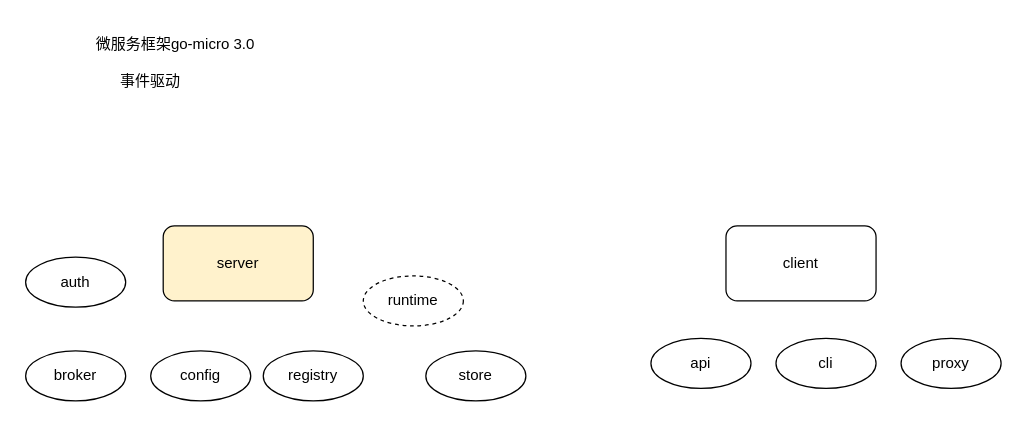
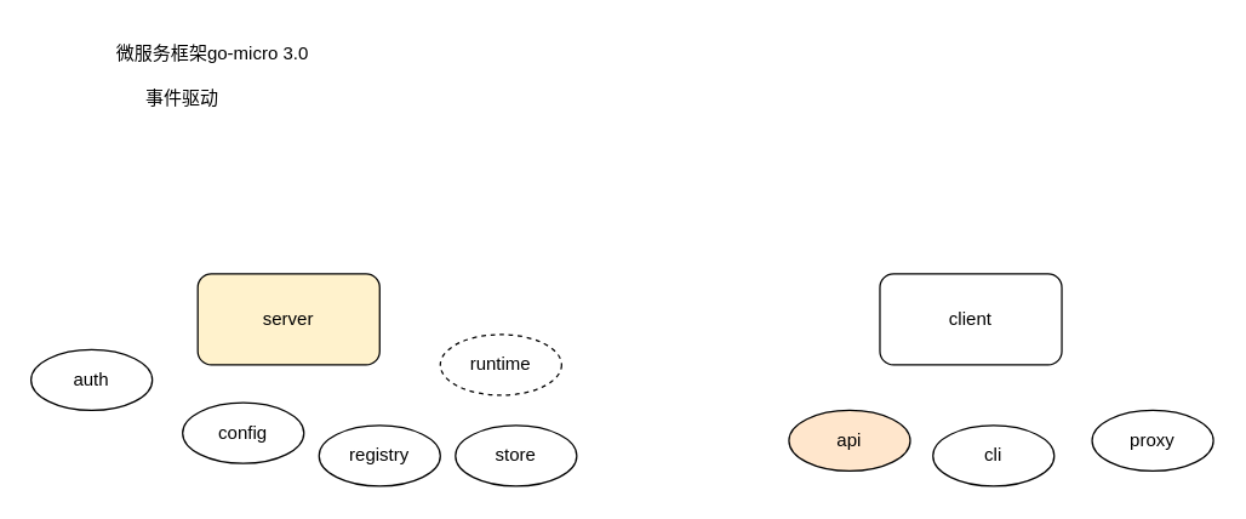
- <mxCell id="8" value="auth" style="ellipse;whiteSpace=wrap;html=1;" parent="1" vertex="1"><mxGeometry x="20" y="205" width="80" height="40" as="geometry" /></mxCell>
+ <mxCell id="8" value="auth" style="ellipse;whiteSpace=wrap;html=1;" parent="1" vertex="1"><mxGeometry x="20" y="230" width="80" height="40" as="geometry" /></mxCell>
- <mxCell id="5" value="api" style="ellipse;whiteSpace=wrap;html=1;" parent="1" vertex="1"><mxGeometry x="520" y="270" width="80" height="40" as="geometry" /></mxCell>
+ <mxCell id="5" value="api" style="ellipse;whiteSpace=wrap;html=1;fillColor=#ffe6cc;" parent="1" vertex="1"><mxGeometry x="520" y="270" width="80" height="40" as="geometry" /></mxCell>
- <mxCell id="6" value="cli" style="ellipse;whiteSpace=wrap;html=1;" parent="1" vertex="1"><mxGeometry x="620" y="270" width="80" height="40" as="geometry" /></mxCell>
+ <mxCell id="6" value="cli" style="ellipse;whiteSpace=wrap;html=1;" parent="1" vertex="1"><mxGeometry x="615" y="280" width="80" height="40" as="geometry" /></mxCell>
- <mxCell id="9" value="broker" style="ellipse;whiteSpace=wrap;html=1;" parent="1" vertex="1"><mxGeometry x="20" y="280" width="80" height="40" as="geometry" /></mxCell>
- <mxCell id="10" value="config" style="ellipse;whiteSpace=wrap;html=1;" parent="1" vertex="1"><mxGeometry x="120" y="280" width="80" height="40" as="geometry" /></mxCell>
+ <mxCell id="10" value="config" style="ellipse;whiteSpace=wrap;html=1;" parent="1" vertex="1"><mxGeometry x="120" y="265" width="80" height="40" as="geometry" /></mxCell>
- <mxCell id="13" value="store" style="ellipse;whiteSpace=wrap;html=1;" parent="1" vertex="1"><mxGeometry x="340" y="280" width="80" height="40" as="geometry" /></mxCell>
+ <mxCell id="13" value="store" style="ellipse;whiteSpace=wrap;html=1;" parent="1" vertex="1"><mxGeometry x="300" y="280" width="80" height="40" as="geometry" /></mxCell>
